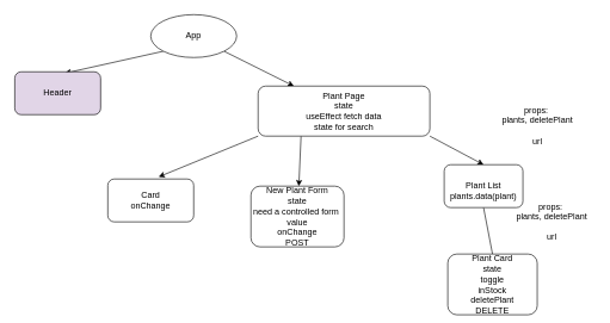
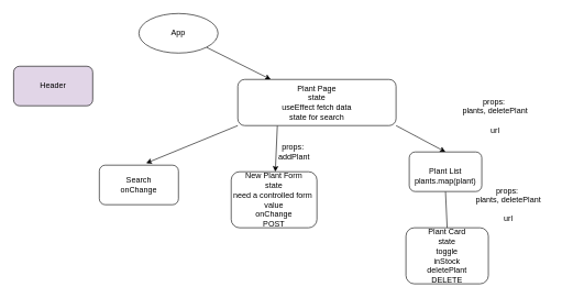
- <mxCell id="2" style="edgeStyle=none;html=1;exitX=0;exitY=1;exitDx=0;exitDy=0;entryX=0.583;entryY=0.033;entryDx=0;entryDy=0;entryPerimeter=0;" edge="1" parent="1" source="4" target="6"><mxGeometry relative="1" as="geometry" /></mxCell>
+ <mxCell id="15" value="props:&amp;nbsp;&lt;br&gt;addPlant" style="text;html=1;align=center;verticalAlign=middle;resizable=0;points=[];autosize=1;strokeColor=none;fillColor=none;" vertex="1" parent="1"><mxGeometry x="410" y="210" width="70" height="40" as="geometry" /></mxCell>
- <mxCell id="13" value="&lt;br&gt;Plant List&lt;br&gt;plants.data(plant)" style="rounded=1;whiteSpace=wrap;html=1;" vertex="1" parent="1"><mxGeometry x="620" y="230" width="110" height="60" as="geometry" /></mxCell>
+ <mxCell id="13" value="&lt;br&gt;Plant List&lt;br&gt;plants.map(plant)" style="rounded=1;whiteSpace=wrap;html=1;" vertex="1" parent="1"><mxGeometry x="620" y="230" width="110" height="60" as="geometry" /></mxCell>
- <mxCell id="5" value="Card&lt;br&gt;onChange" style="rounded=1;whiteSpace=wrap;html=1;" vertex="1" parent="1"><mxGeometry x="150" y="250" width="120" height="60" as="geometry" /></mxCell>
+ <mxCell id="5" value="Search&lt;br&gt;onChange" style="rounded=1;whiteSpace=wrap;html=1;" vertex="1" parent="1"><mxGeometry x="150" y="250" width="120" height="60" as="geometry" /></mxCell>
- <mxCell id="14" value="Plant Card&lt;br&gt;state&lt;br&gt;toggle&lt;br&gt;inStock&lt;br&gt;deletePlant&lt;br&gt;DELETE" style="whiteSpace=wrap;html=1;rounded=1;" vertex="1" parent="1"><mxGeometry x="625" y="355" width="125" height="85" as="geometry" /></mxCell>
+ <mxCell id="14" value="Plant Card&lt;br&gt;state&lt;br&gt;toggle&lt;br&gt;inStock&lt;br&gt;deletePlant&lt;br&gt;DELETE" style="whiteSpace=wrap;html=1;rounded=1;" vertex="1" parent="1"><mxGeometry x="615" y="345" width="125" height="85" as="geometry" /></mxCell>
